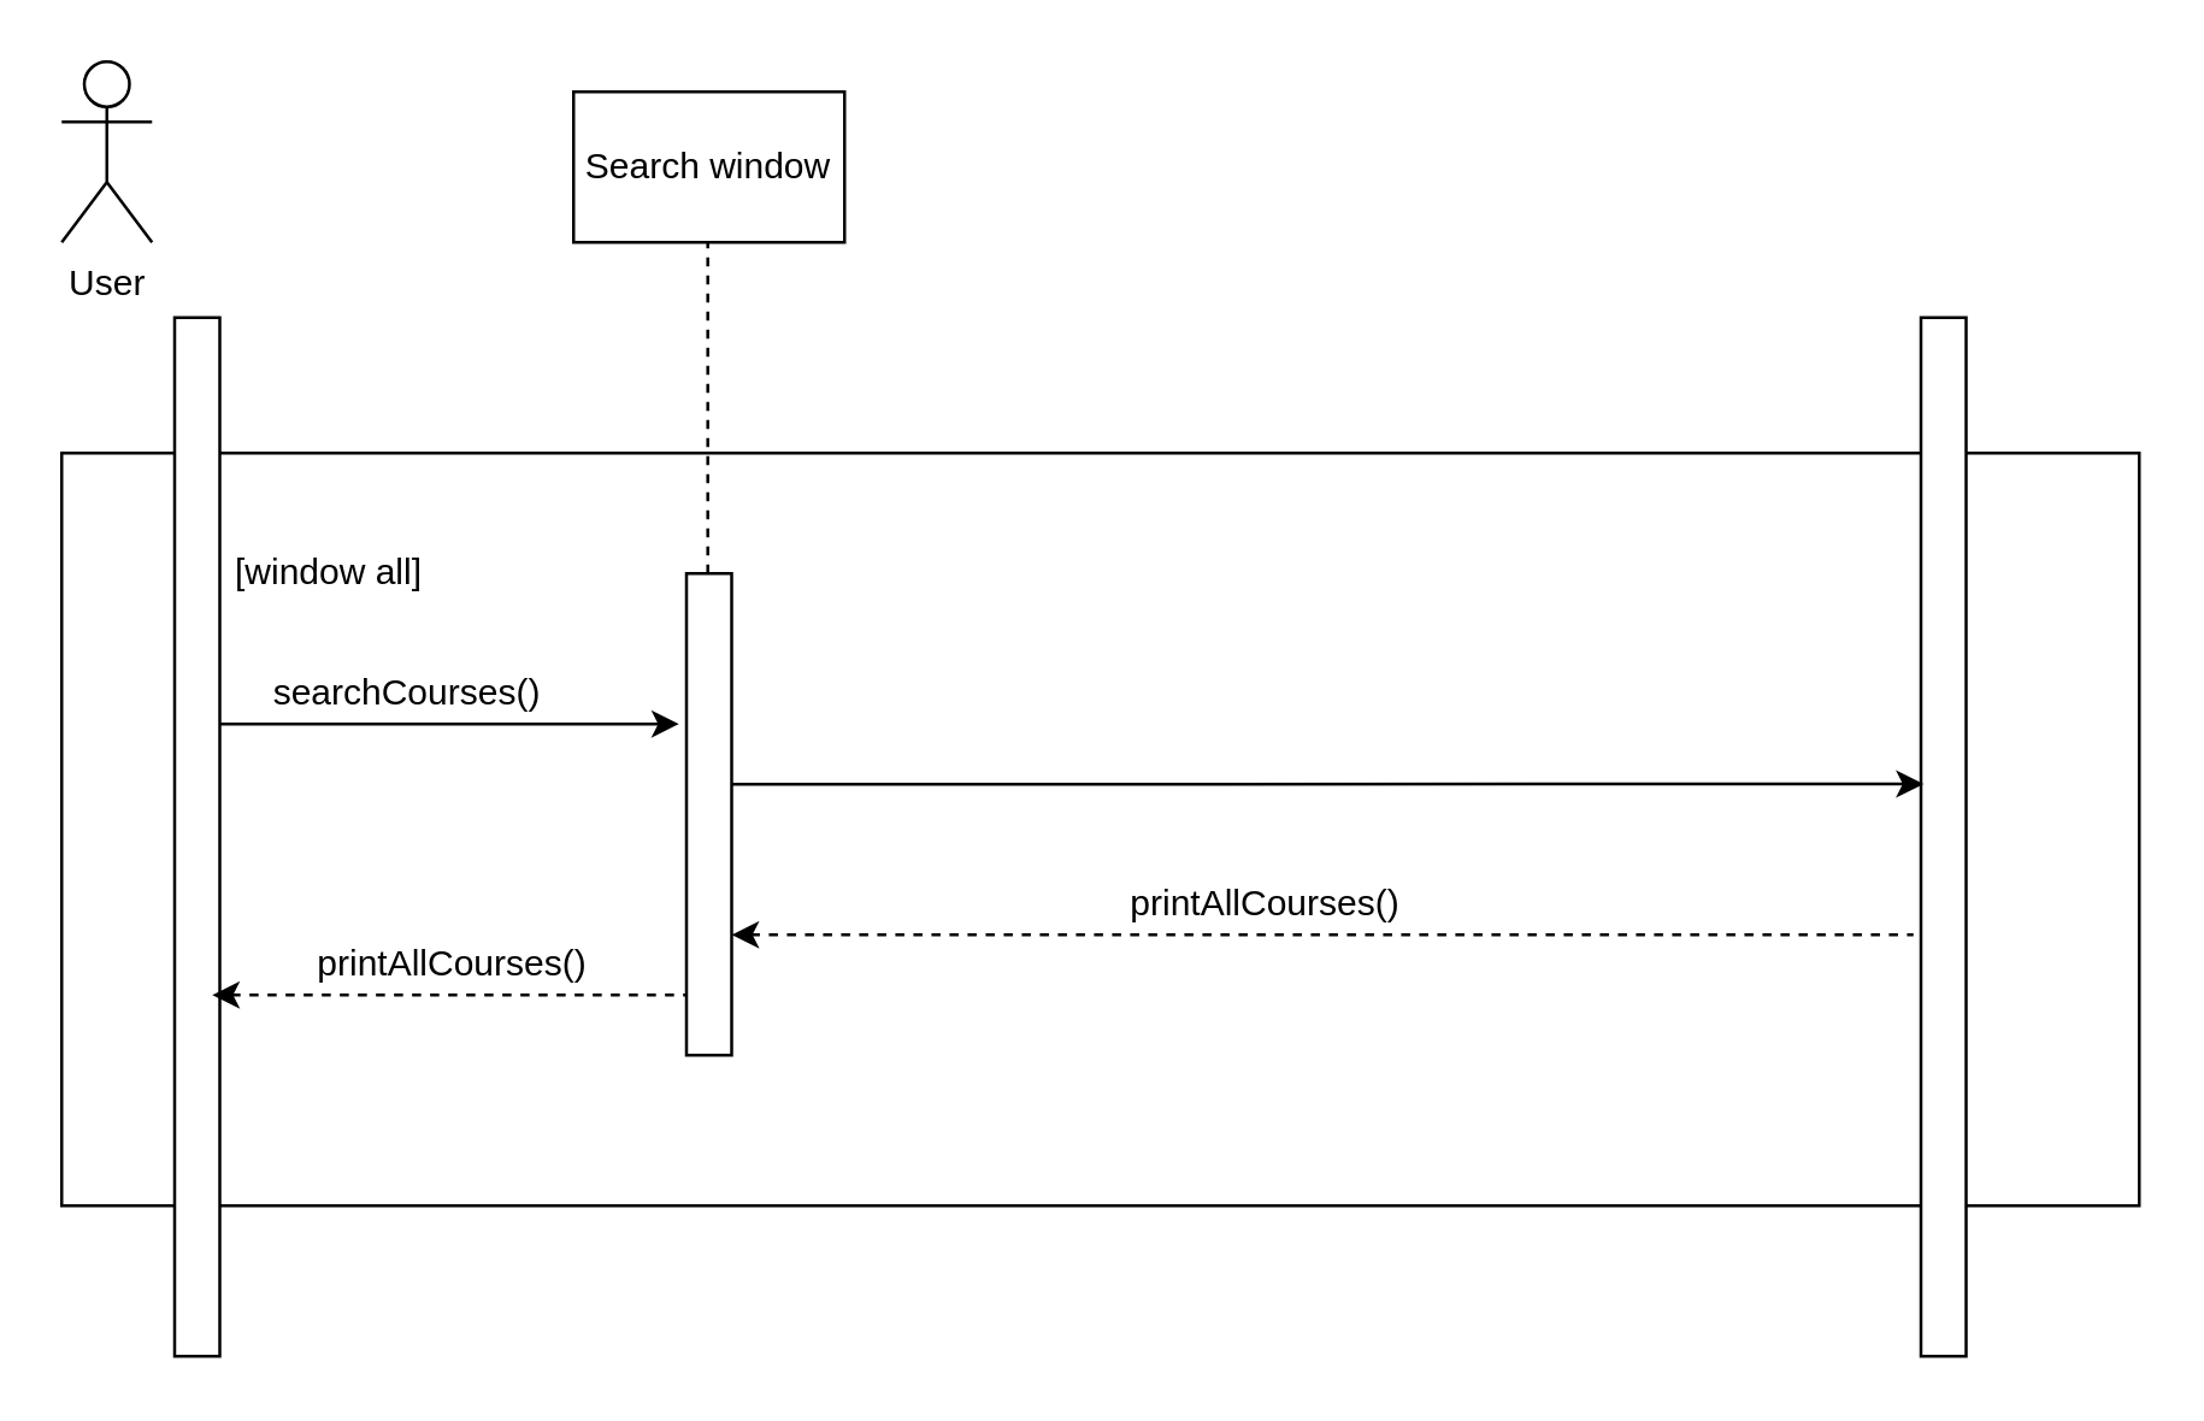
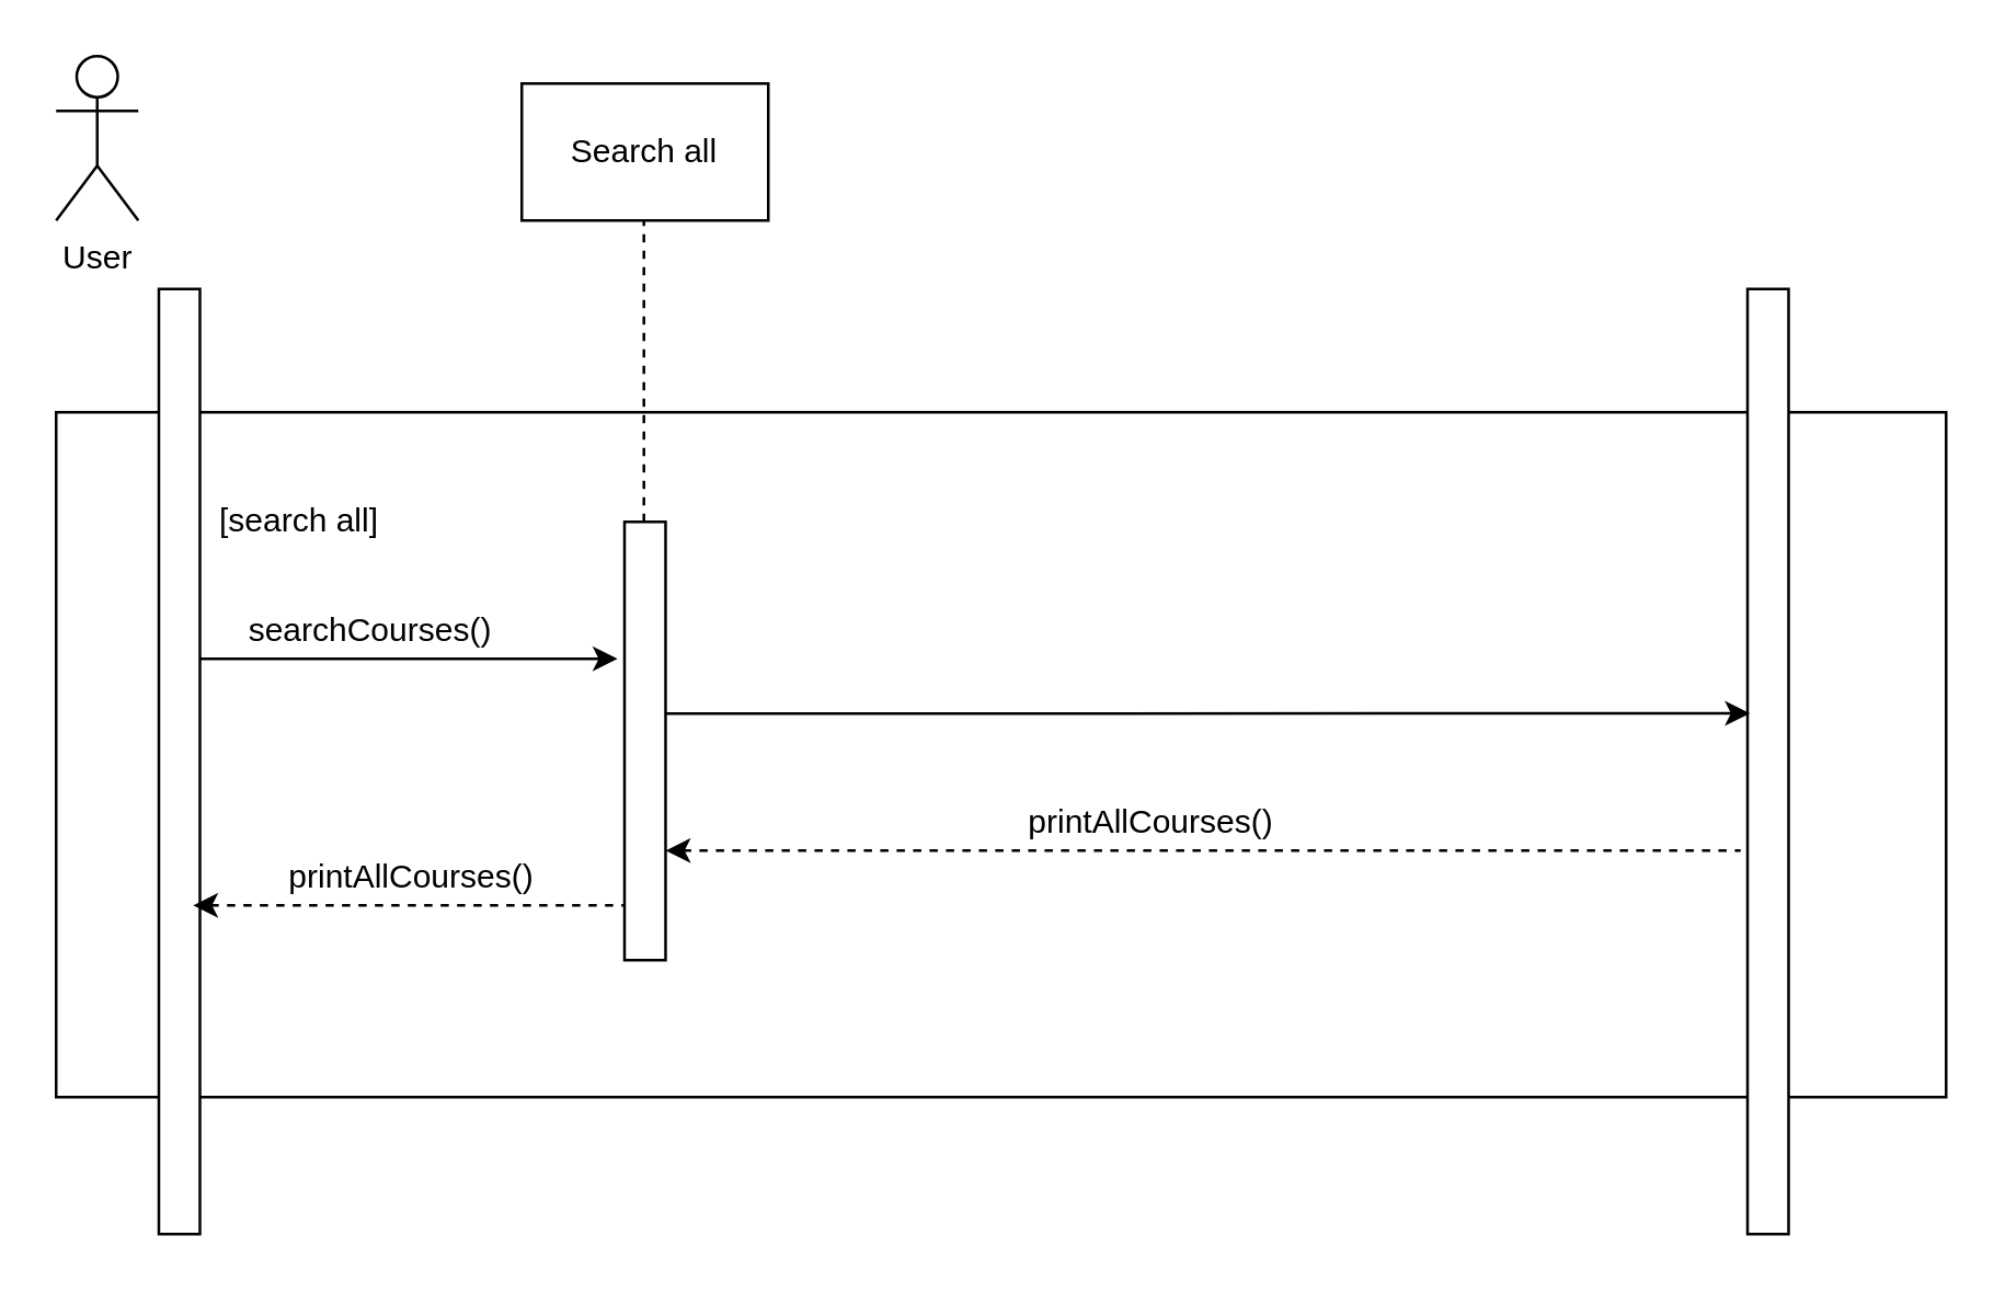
- <mxCell id="6" value="Search window" style="rounded=0;whiteSpace=wrap;html=1;" vertex="1" parent="1"><mxGeometry x="190" y="30" width="90" height="50" as="geometry" /></mxCell>
+ <mxCell id="6" value="Search all" style="rounded=0;whiteSpace=wrap;html=1;" vertex="1" parent="1"><mxGeometry x="190" y="30" width="90" height="50" as="geometry" /></mxCell>
- <mxCell id="16" value="[window all]" style="text;html=1;strokeColor=none;fillColor=none;align=center;verticalAlign=middle;whiteSpace=wrap;rounded=0;" vertex="1" parent="1"><mxGeometry x="70" y="180" width="77.5" height="20" as="geometry" /></mxCell>
+ <mxCell id="16" value="[search all]" style="text;html=1;strokeColor=none;fillColor=none;align=center;verticalAlign=middle;whiteSpace=wrap;rounded=0;" vertex="1" parent="1"><mxGeometry x="70" y="180" width="77.5" height="20" as="geometry" /></mxCell>
